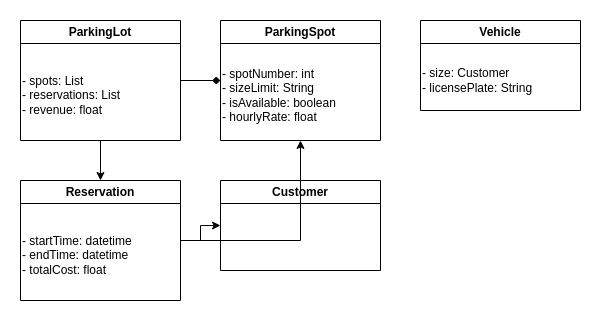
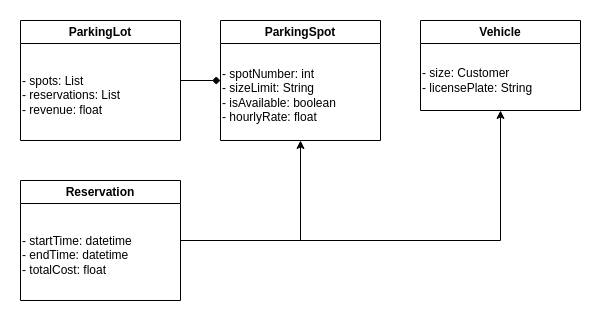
- <mxCell id="12" style="edgeStyle=orthogonalEdgeStyle;rounded=0;orthogonalLoop=1;jettySize=auto;html=1;" edge="1" parent="1" source="2" target="8"><mxGeometry relative="1" as="geometry" /></mxCell>
- <mxCell id="15" style="edgeStyle=orthogonalEdgeStyle;rounded=0;orthogonalLoop=1;jettySize=auto;html=1;" edge="1" parent="1" source="8" target="10"><mxGeometry relative="1" as="geometry" /></mxCell>
- <mxCell id="10" value="Customer" style="swimlane;whiteSpace=wrap;html=1;" vertex="1" parent="1"><mxGeometry x="220" y="180" width="160" height="90" as="geometry" /></mxCell>
+ <mxCell id="14" style="edgeStyle=orthogonalEdgeStyle;rounded=0;orthogonalLoop=1;jettySize=auto;html=1;" edge="1" parent="1" source="8" target="6"><mxGeometry relative="1" as="geometry" /></mxCell>
